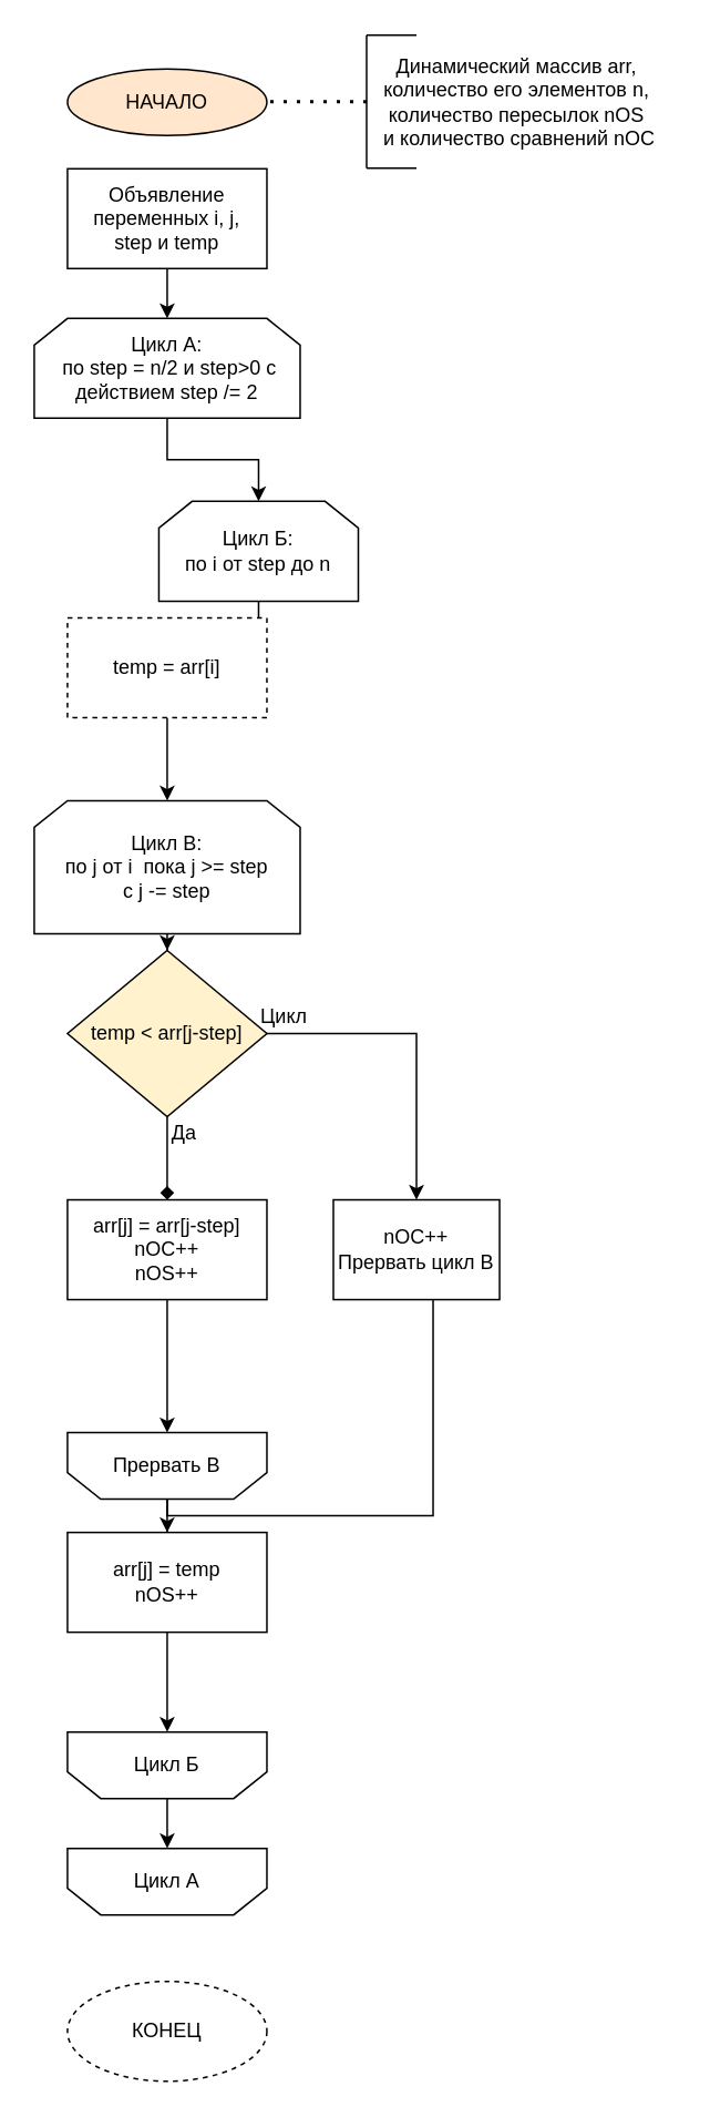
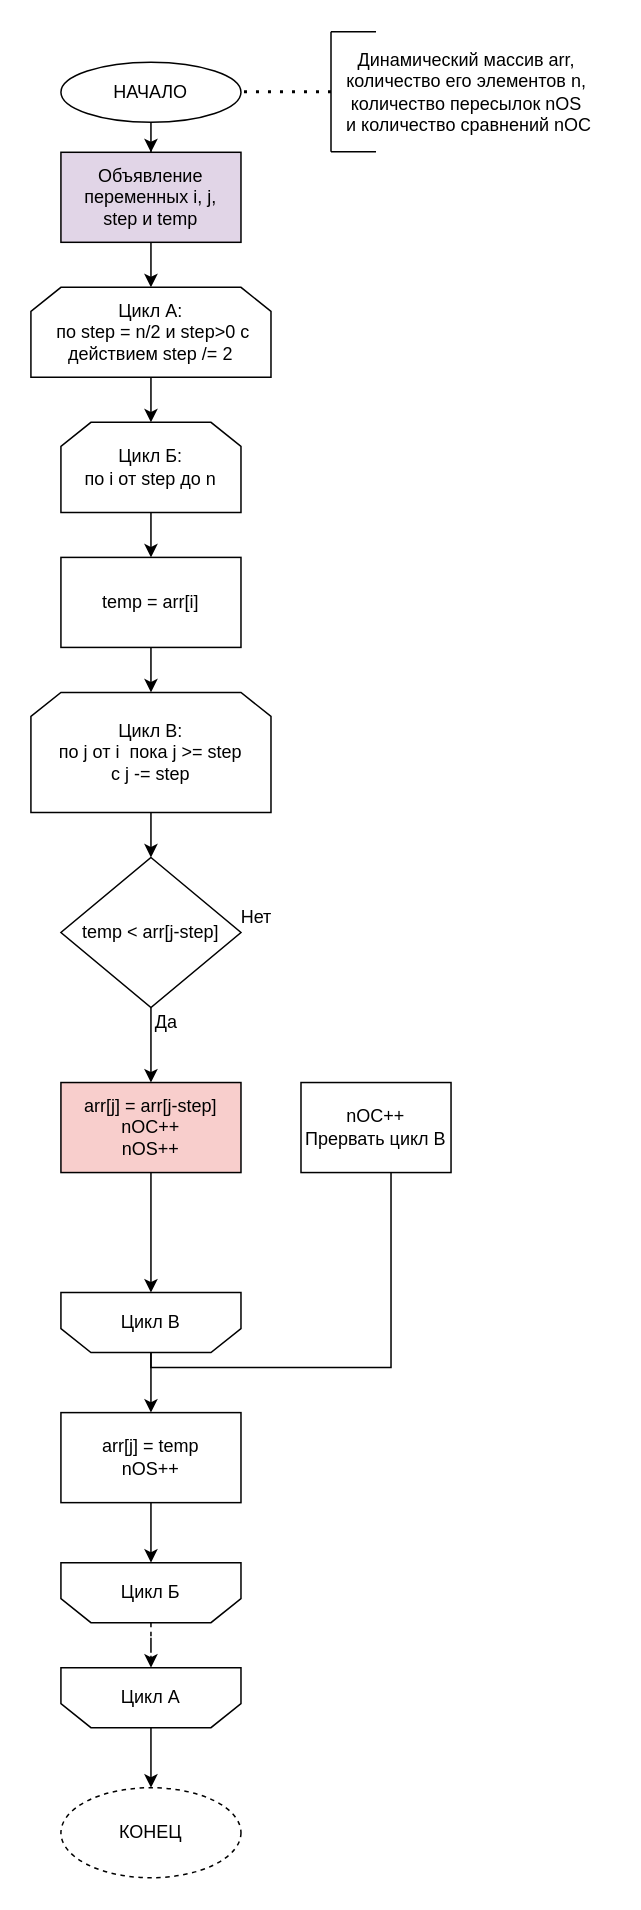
- <mxCell id="3" value="НАЧАЛО" style="ellipse;whiteSpace=wrap;html=1;fillColor=#ffe6cc;" parent="1" vertex="1"><mxGeometry x="40" y="41" width="120" height="40" as="geometry" /></mxCell>
+ <mxCell id="3" value="НАЧАЛО" style="ellipse;whiteSpace=wrap;html=1;" parent="1" vertex="1"><mxGeometry x="40" y="41" width="120" height="40" as="geometry" /></mxCell>
+ <mxCell id="2" value="" style="edgeStyle=orthogonalEdgeStyle;rounded=0;orthogonalLoop=1;jettySize=auto;html=1;" parent="1" source="3" target="5" edge="1"><mxGeometry relative="1" as="geometry" /></mxCell>
- <mxCell id="5" value="Объявление переменных i, j, &lt;br&gt;step и temp" style="whiteSpace=wrap;html=1;" parent="1" vertex="1"><mxGeometry x="40" y="101" width="120" height="60" as="geometry" /></mxCell>
+ <mxCell id="5" value="Объявление переменных i, j, &lt;br&gt;step и temp" style="whiteSpace=wrap;html=1;fillColor=#e1d5e7;" parent="1" vertex="1"><mxGeometry x="40" y="101" width="120" height="60" as="geometry" /></mxCell>
- <mxCell id="14" value="Цикл Б:&lt;br&gt;по i от step до n" style="shape=loopLimit;whiteSpace=wrap;html=1;" parent="1" vertex="1"><mxGeometry x="95" y="301" width="120" height="60" as="geometry" /></mxCell>
+ <mxCell id="14" value="Цикл Б:&lt;br&gt;по i от step до n" style="shape=loopLimit;whiteSpace=wrap;html=1;" parent="1" vertex="1"><mxGeometry x="40" y="281" width="120" height="60" as="geometry" /></mxCell>
- <mxCell id="16" value="temp = arr[i]" style="whiteSpace=wrap;html=1;dashed=1;" parent="1" vertex="1"><mxGeometry x="40" y="371" width="120" height="60" as="geometry" /></mxCell>
+ <mxCell id="16" value="temp = arr[i]" style="whiteSpace=wrap;html=1;" parent="1" vertex="1"><mxGeometry x="40" y="371" width="120" height="60" as="geometry" /></mxCell>
- <mxCell id="18" value="Цикл В:&lt;br&gt;по j от i&amp;nbsp; пока j &amp;gt;= step&lt;br&gt;с j -= step" style="shape=loopLimit;whiteSpace=wrap;html=1;" parent="1" vertex="1"><mxGeometry x="20" y="481" width="160" height="80" as="geometry" /></mxCell>
+ <mxCell id="18" value="Цикл В:&lt;br&gt;по j от i&amp;nbsp; пока j &amp;gt;= step&lt;br&gt;с j -= step" style="shape=loopLimit;whiteSpace=wrap;html=1;" parent="1" vertex="1"><mxGeometry x="20" y="461" width="160" height="80" as="geometry" /></mxCell>
- <mxCell id="27" value="Цикл" style="text;html=1;align=center;verticalAlign=middle;resizable=0;points=[];autosize=1;strokeColor=none;fillColor=none;" parent="1" vertex="1"><mxGeometry x="150" y="596" width="40" height="30" as="geometry" /></mxCell>
+ <mxCell id="27" value="Нет" style="text;html=1;align=center;verticalAlign=middle;resizable=0;points=[];autosize=1;strokeColor=none;fillColor=none;" parent="1" vertex="1"><mxGeometry x="150" y="596" width="40" height="30" as="geometry" /></mxCell>
- <mxCell id="21" value="temp &amp;lt; arr[j-step]" style="rhombus;whiteSpace=wrap;html=1;fillColor=#fff2cc;" parent="1" vertex="1"><mxGeometry x="40" y="571" width="120" height="100" as="geometry" /></mxCell>
+ <mxCell id="21" value="temp &amp;lt; arr[j-step]" style="rhombus;whiteSpace=wrap;html=1;" parent="1" vertex="1"><mxGeometry x="40" y="571" width="120" height="100" as="geometry" /></mxCell>
- <mxCell id="20" value="" style="edgeStyle=orthogonalEdgeStyle;rounded=0;orthogonalLoop=1;jettySize=auto;html=1;" parent="1" source="21" target="26" edge="1"><mxGeometry relative="1" as="geometry" /></mxCell>
- <mxCell id="19" value="" style="edgeStyle=orthogonalEdgeStyle;rounded=0;orthogonalLoop=1;jettySize=auto;html=1;endArrow=diamond;" parent="1" source="21" target="23" edge="1"><mxGeometry relative="1" as="geometry" /></mxCell>
+ <mxCell id="19" value="" style="edgeStyle=orthogonalEdgeStyle;rounded=0;orthogonalLoop=1;jettySize=auto;html=1;" parent="1" source="21" target="23" edge="1"><mxGeometry relative="1" as="geometry" /></mxCell>
- <mxCell id="23" value="arr[j] = arr[j-step]&lt;br&gt;nOC++&lt;br&gt;nOS++" style="whiteSpace=wrap;html=1;" parent="1" vertex="1"><mxGeometry x="40" y="721" width="120" height="60" as="geometry" /></mxCell>
+ <mxCell id="23" value="arr[j] = arr[j-step]&lt;br&gt;nOC++&lt;br&gt;nOS++" style="whiteSpace=wrap;html=1;fillColor=#f8cecc;" parent="1" vertex="1"><mxGeometry x="40" y="721" width="120" height="60" as="geometry" /></mxCell>
- <mxCell id="29" value="Прервать В" style="shape=loopLimit;whiteSpace=wrap;html=1;direction=west;" parent="1" vertex="1"><mxGeometry x="40" y="861" width="120" height="40" as="geometry" /></mxCell>
+ <mxCell id="29" value="Цикл В" style="shape=loopLimit;whiteSpace=wrap;html=1;direction=west;" parent="1" vertex="1"><mxGeometry x="40" y="861" width="120" height="40" as="geometry" /></mxCell>
- <mxCell id="31" value="arr[j] = temp&lt;br&gt;nOS++" style="whiteSpace=wrap;html=1;" parent="1" vertex="1"><mxGeometry x="40" y="921" width="120" height="60" as="geometry" /></mxCell>
+ <mxCell id="31" value="arr[j] = temp&lt;br&gt;nOS++" style="whiteSpace=wrap;html=1;" parent="1" vertex="1"><mxGeometry x="40" y="941" width="120" height="60" as="geometry" /></mxCell>
- <mxCell id="32" value="" style="edgeStyle=orthogonalEdgeStyle;rounded=0;orthogonalLoop=1;jettySize=auto;html=1;" parent="1" source="33" target="35" edge="1"><mxGeometry relative="1" as="geometry" /></mxCell>
+ <mxCell id="32" value="" style="edgeStyle=orthogonalEdgeStyle;rounded=0;orthogonalLoop=1;jettySize=auto;html=1;dashed=1;" parent="1" source="33" target="35" edge="1"><mxGeometry relative="1" as="geometry" /></mxCell>
+ <mxCell id="34" value="" style="edgeStyle=orthogonalEdgeStyle;rounded=0;orthogonalLoop=1;jettySize=auto;html=1;" parent="1" source="35" target="36" edge="1"><mxGeometry relative="1" as="geometry" /></mxCell>
